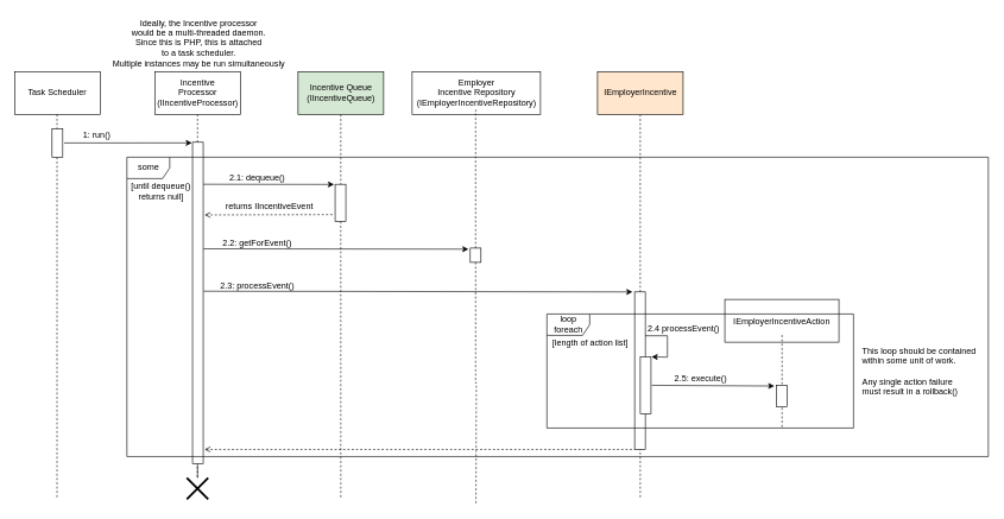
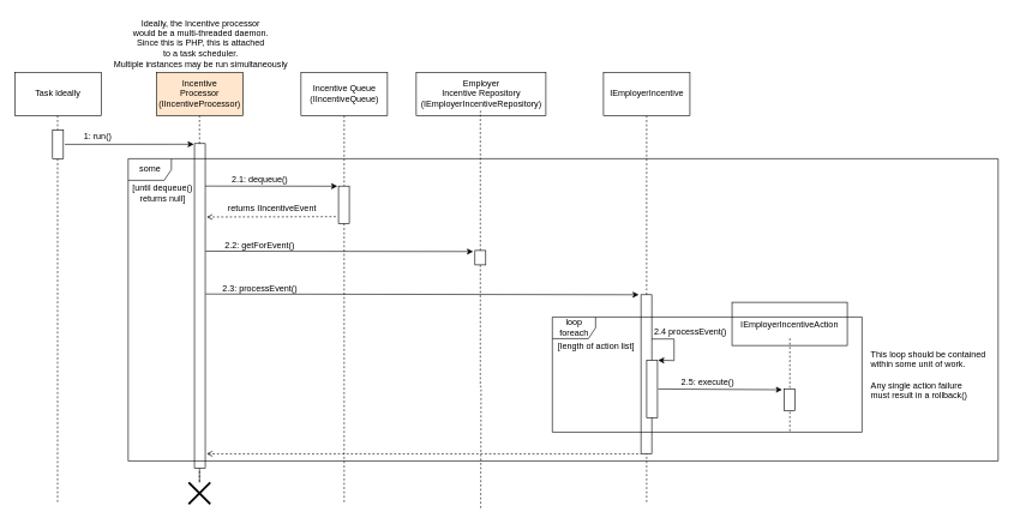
- <mxCell id="6" value="Task Scheduler" style="rounded=0;whiteSpace=wrap;html=1;" vertex="1" parent="1"><mxGeometry x="20" y="100" width="120" height="60" as="geometry" /></mxCell>
+ <mxCell id="6" value="Task Ideally" style="rounded=0;whiteSpace=wrap;html=1;" vertex="1" parent="1"><mxGeometry x="20" y="100" width="120" height="60" as="geometry" /></mxCell>
- <mxCell id="3" value="Incentive &lt;br&gt;Processor&lt;br&gt;(IIncentiveProcessor)" style="rounded=0;whiteSpace=wrap;html=1;" vertex="1" parent="1"><mxGeometry x="217" y="100" width="120" height="60" as="geometry" /></mxCell>
+ <mxCell id="3" value="Incentive &lt;br&gt;Processor&lt;br&gt;(IIncentiveProcessor)" style="rounded=0;whiteSpace=wrap;html=1;fillColor=#ffe6cc;" vertex="1" parent="1"><mxGeometry x="217" y="100" width="120" height="60" as="geometry" /></mxCell>
- <mxCell id="12" value="Incentive Queue&lt;br&gt;(IIncentiveQueue)" style="rounded=0;whiteSpace=wrap;html=1;fillColor=#d5e8d4;" vertex="1" parent="1"><mxGeometry x="417.5" y="100" width="120" height="60" as="geometry" /></mxCell>
+ <mxCell id="12" value="Incentive Queue&lt;br&gt;(IIncentiveQueue)" style="rounded=0;whiteSpace=wrap;html=1;" vertex="1" parent="1"><mxGeometry x="417.5" y="100" width="120" height="60" as="geometry" /></mxCell>
- <mxCell id="29" value="IEmployerIncentive" style="rounded=0;whiteSpace=wrap;html=1;fillColor=#ffe6cc;" vertex="1" parent="1"><mxGeometry x="837.5" y="100" width="120" height="60" as="geometry" /></mxCell>
+ <mxCell id="29" value="IEmployerIncentive" style="rounded=0;whiteSpace=wrap;html=1;" vertex="1" parent="1"><mxGeometry x="837.5" y="100" width="120" height="60" as="geometry" /></mxCell>
